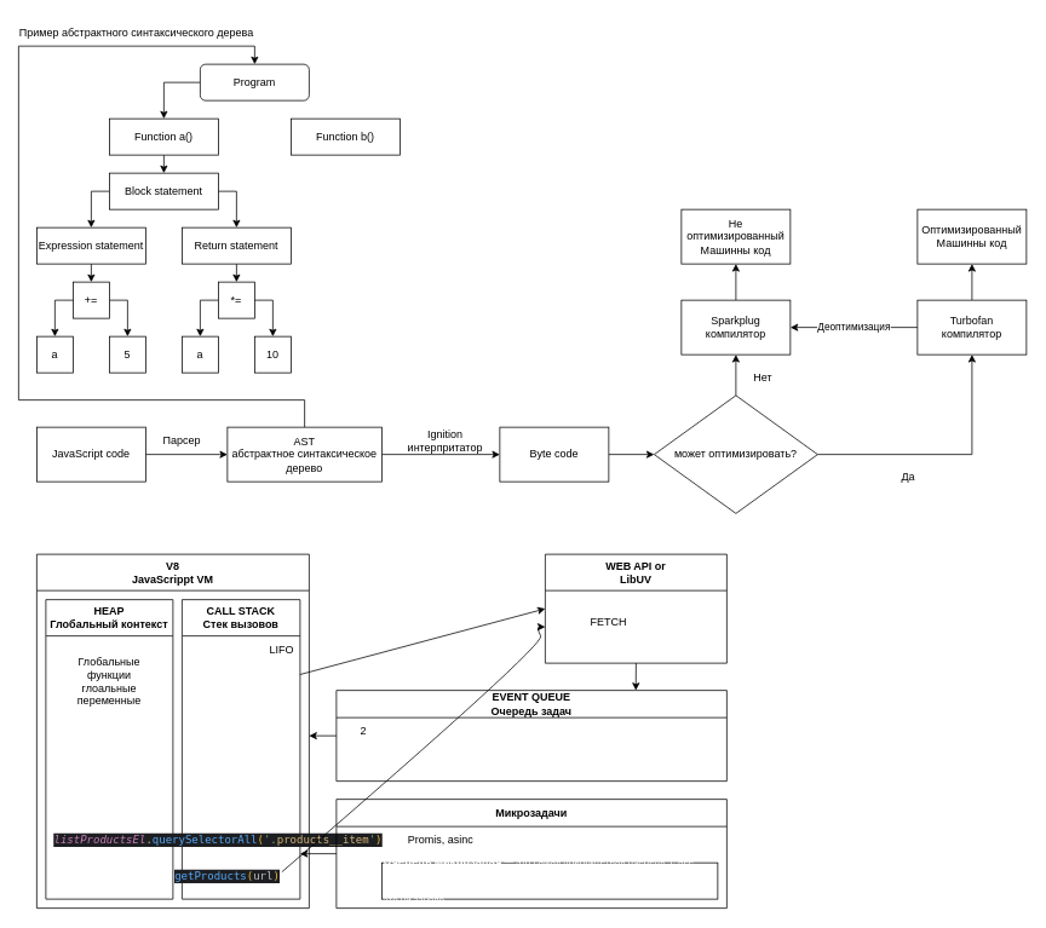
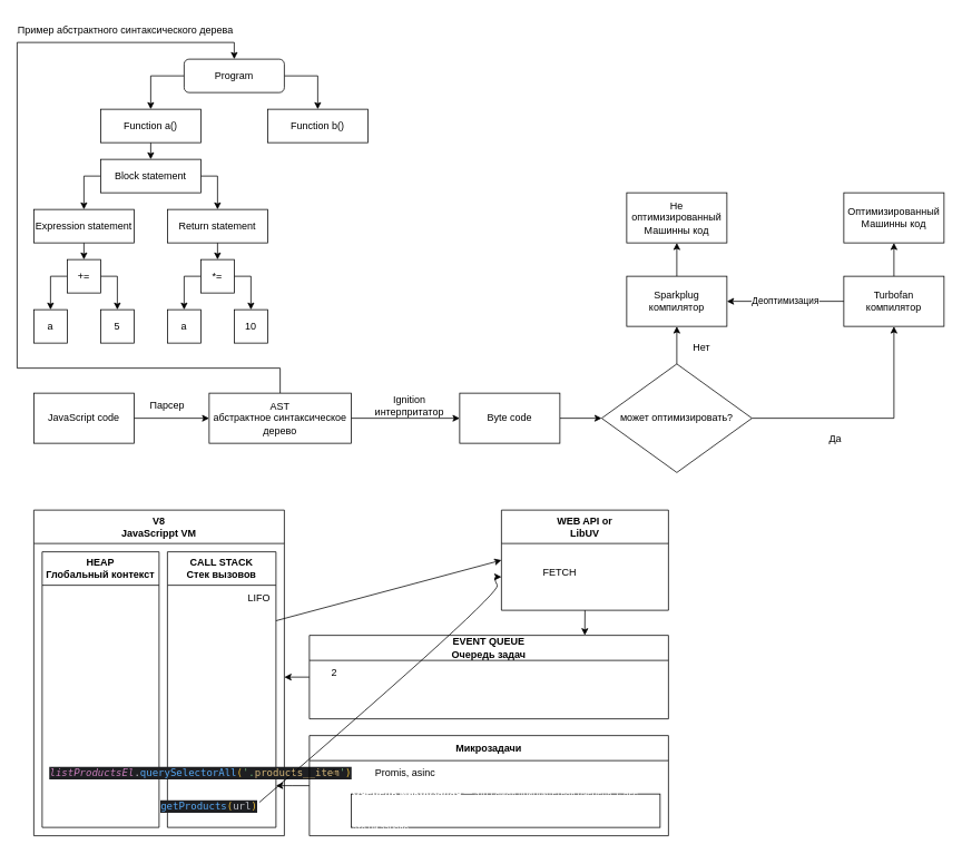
+ <mxCell id="46" style="edgeStyle=orthogonalEdgeStyle;rounded=0;orthogonalLoop=1;jettySize=auto;html=1;exitX=1;exitY=0.5;exitDx=0;exitDy=0;entryX=0.5;entryY=0;entryDx=0;entryDy=0;" parent="1" source="47" target="44" edge="1"><mxGeometry relative="1" as="geometry" /></mxCell>
- <mxCell id="4" value="Глобальные функции&lt;br&gt;глоальные переменные" style="text;html=1;strokeColor=none;fillColor=none;align=center;verticalAlign=middle;whiteSpace=wrap;rounded=0;" parent="3" vertex="1"><mxGeometry x="10" y="60" width="120" height="60" as="geometry" /></mxCell>
+ <mxCell id="19" value="1" style="text;html=1;strokeColor=none;fillColor=none;align=center;verticalAlign=middle;whiteSpace=wrap;rounded=0;" parent="18" vertex="1"><mxGeometry y="30" width="60" height="30" as="geometry" /></mxCell>
